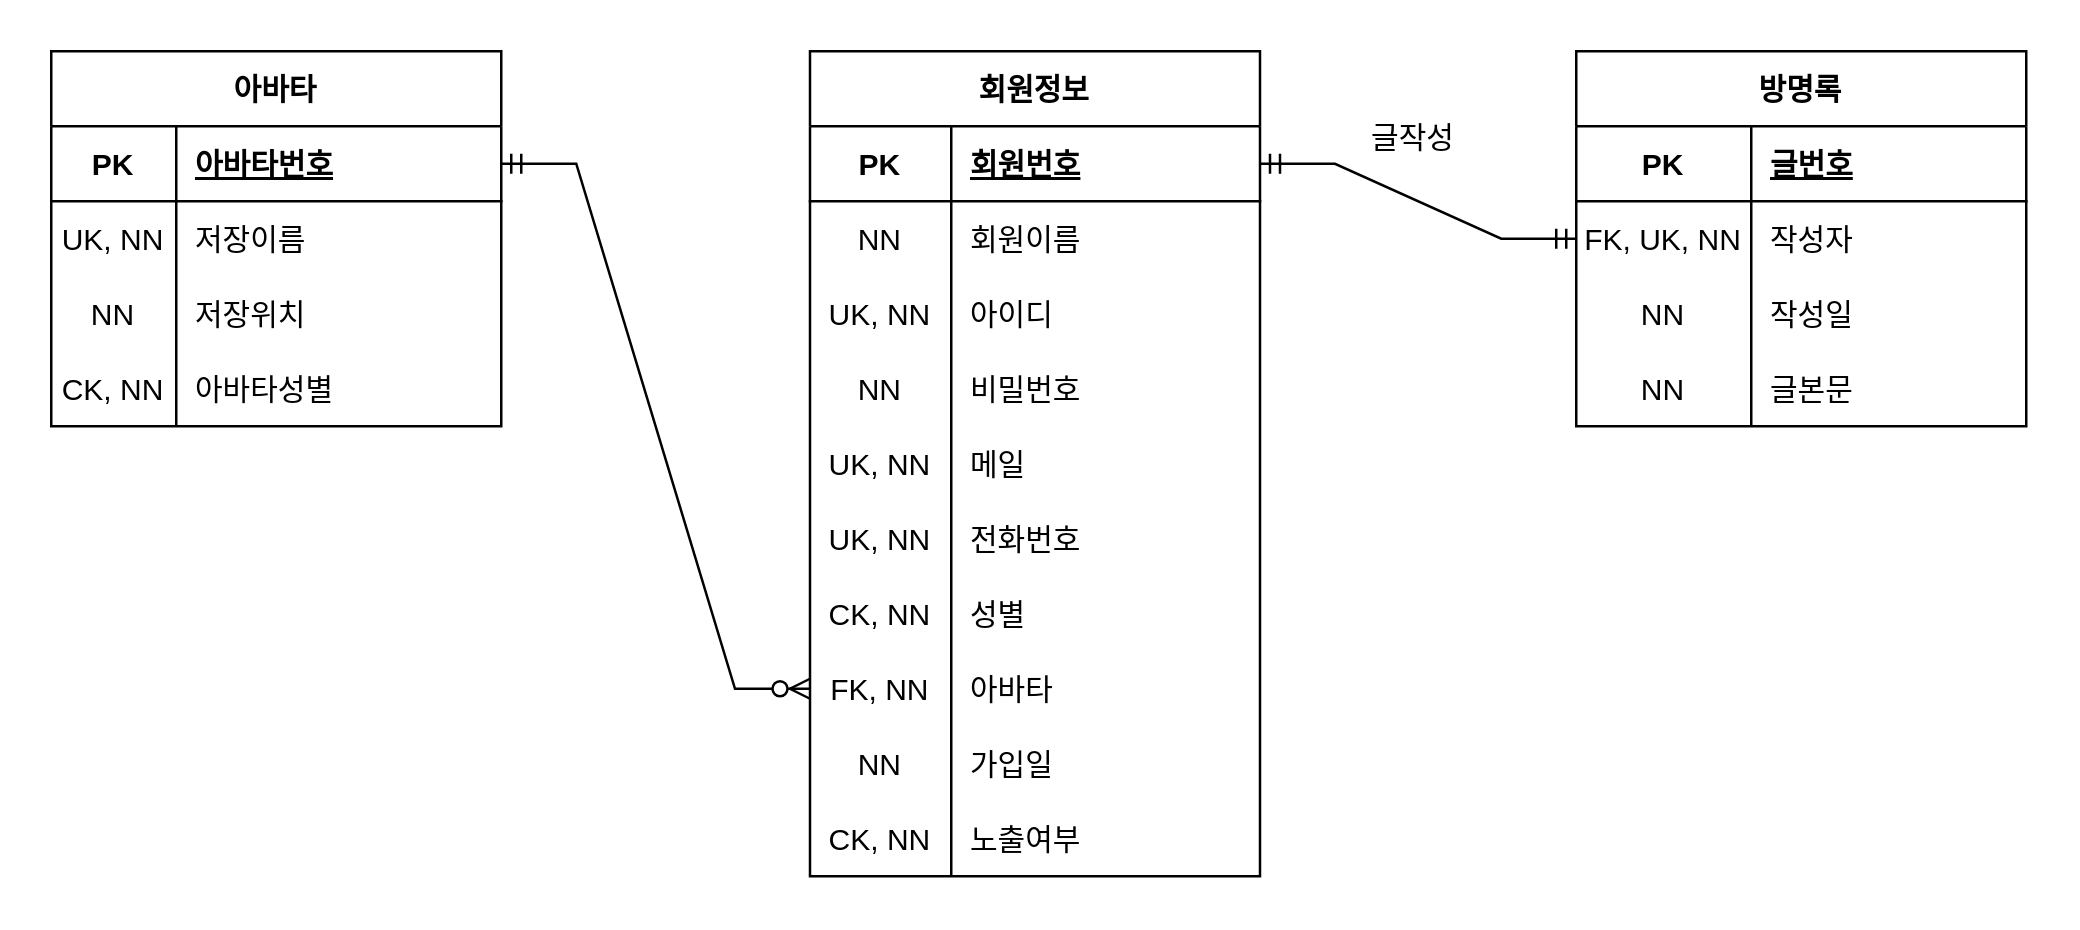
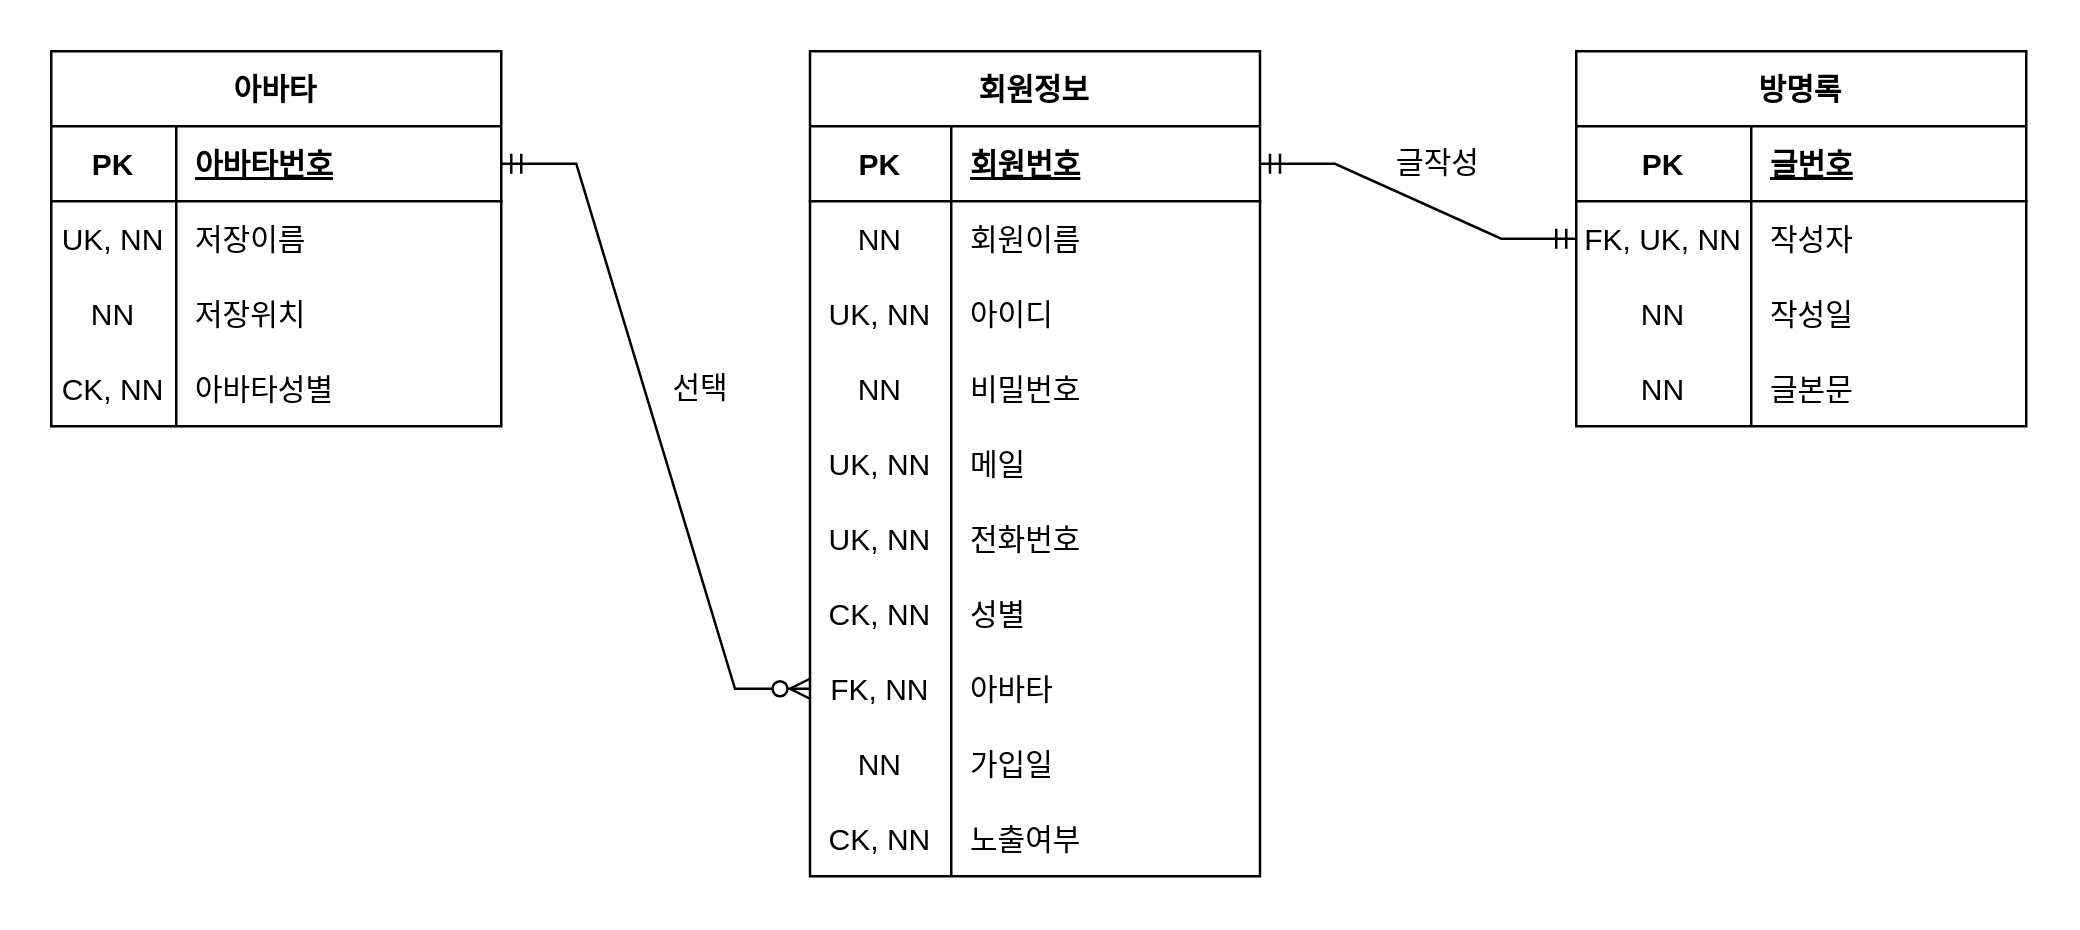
- <mxCell id="61" value="글작성" style="text;html=1;strokeColor=none;fillColor=none;align=center;verticalAlign=middle;whiteSpace=wrap;rounded=0;" vertex="1" parent="1"><mxGeometry x="540" y="40" width="50" height="30" as="geometry" /></mxCell>
+ <mxCell id="61" value="글작성" style="text;html=1;strokeColor=none;fillColor=none;align=center;verticalAlign=middle;whiteSpace=wrap;rounded=0;" vertex="1" parent="1"><mxGeometry x="550" y="50" width="50" height="30" as="geometry" /></mxCell>
+ <mxCell id="62" value="선택" style="text;html=1;strokeColor=none;fillColor=none;align=center;verticalAlign=middle;whiteSpace=wrap;rounded=0;" vertex="1" parent="1"><mxGeometry x="250" y="140" width="60" height="30" as="geometry" /></mxCell>
